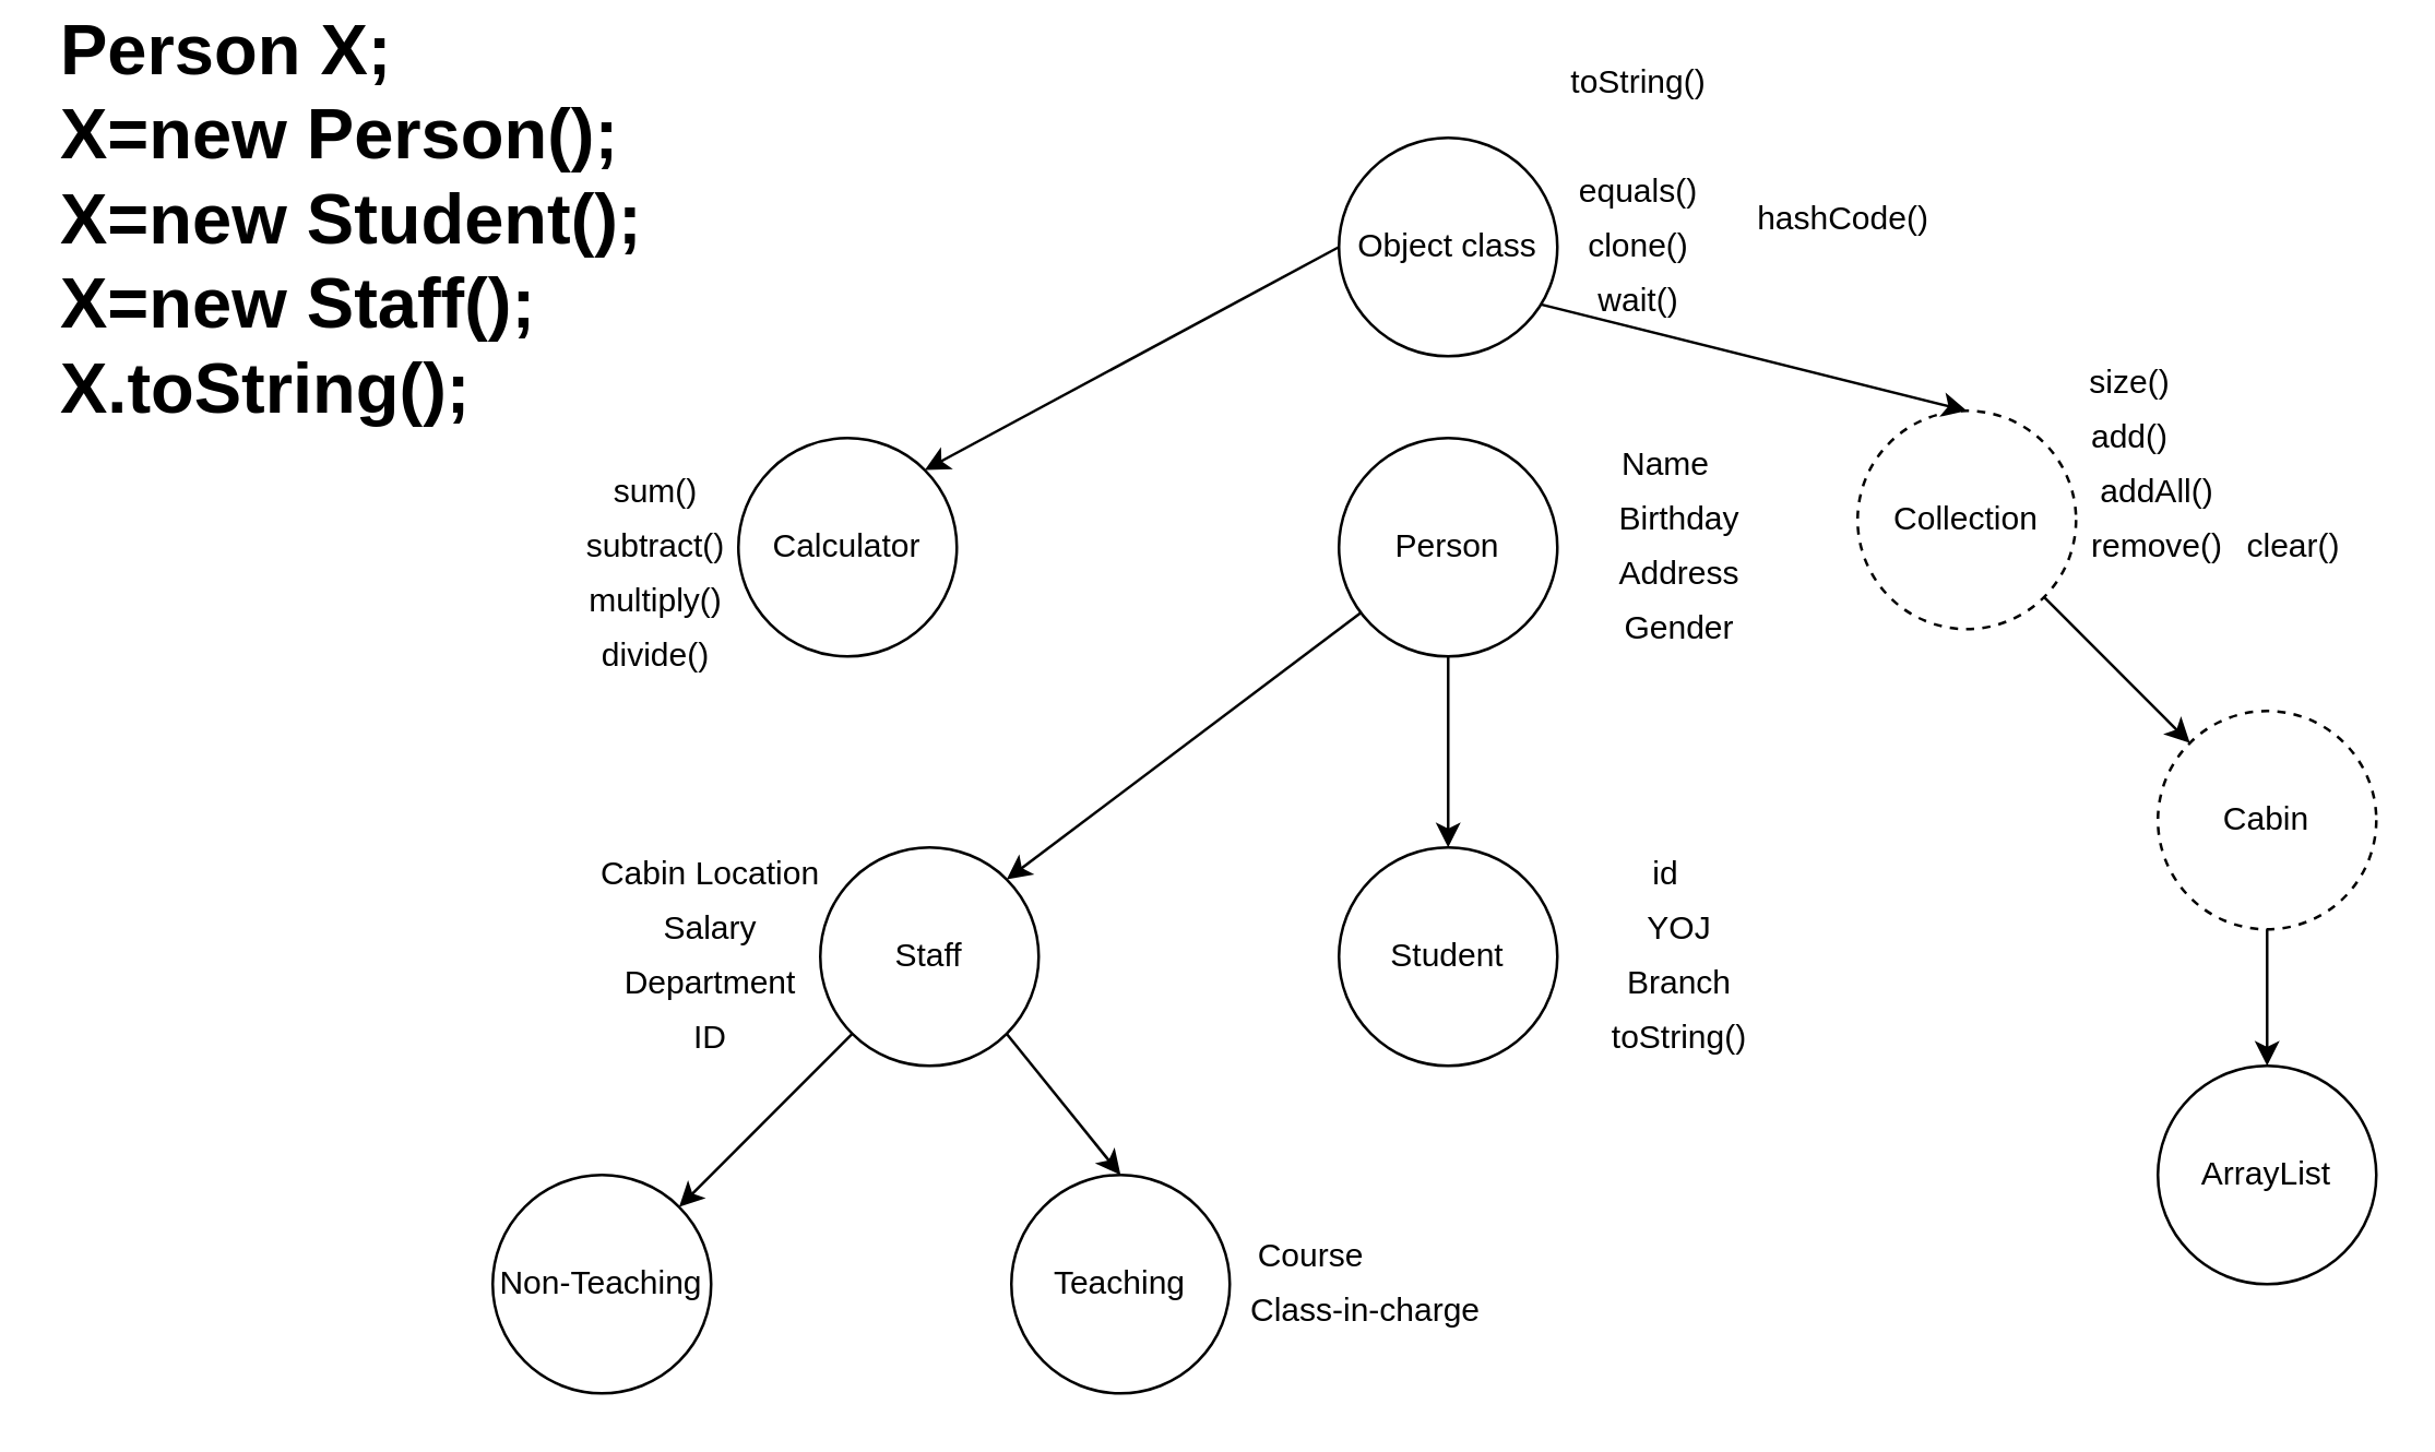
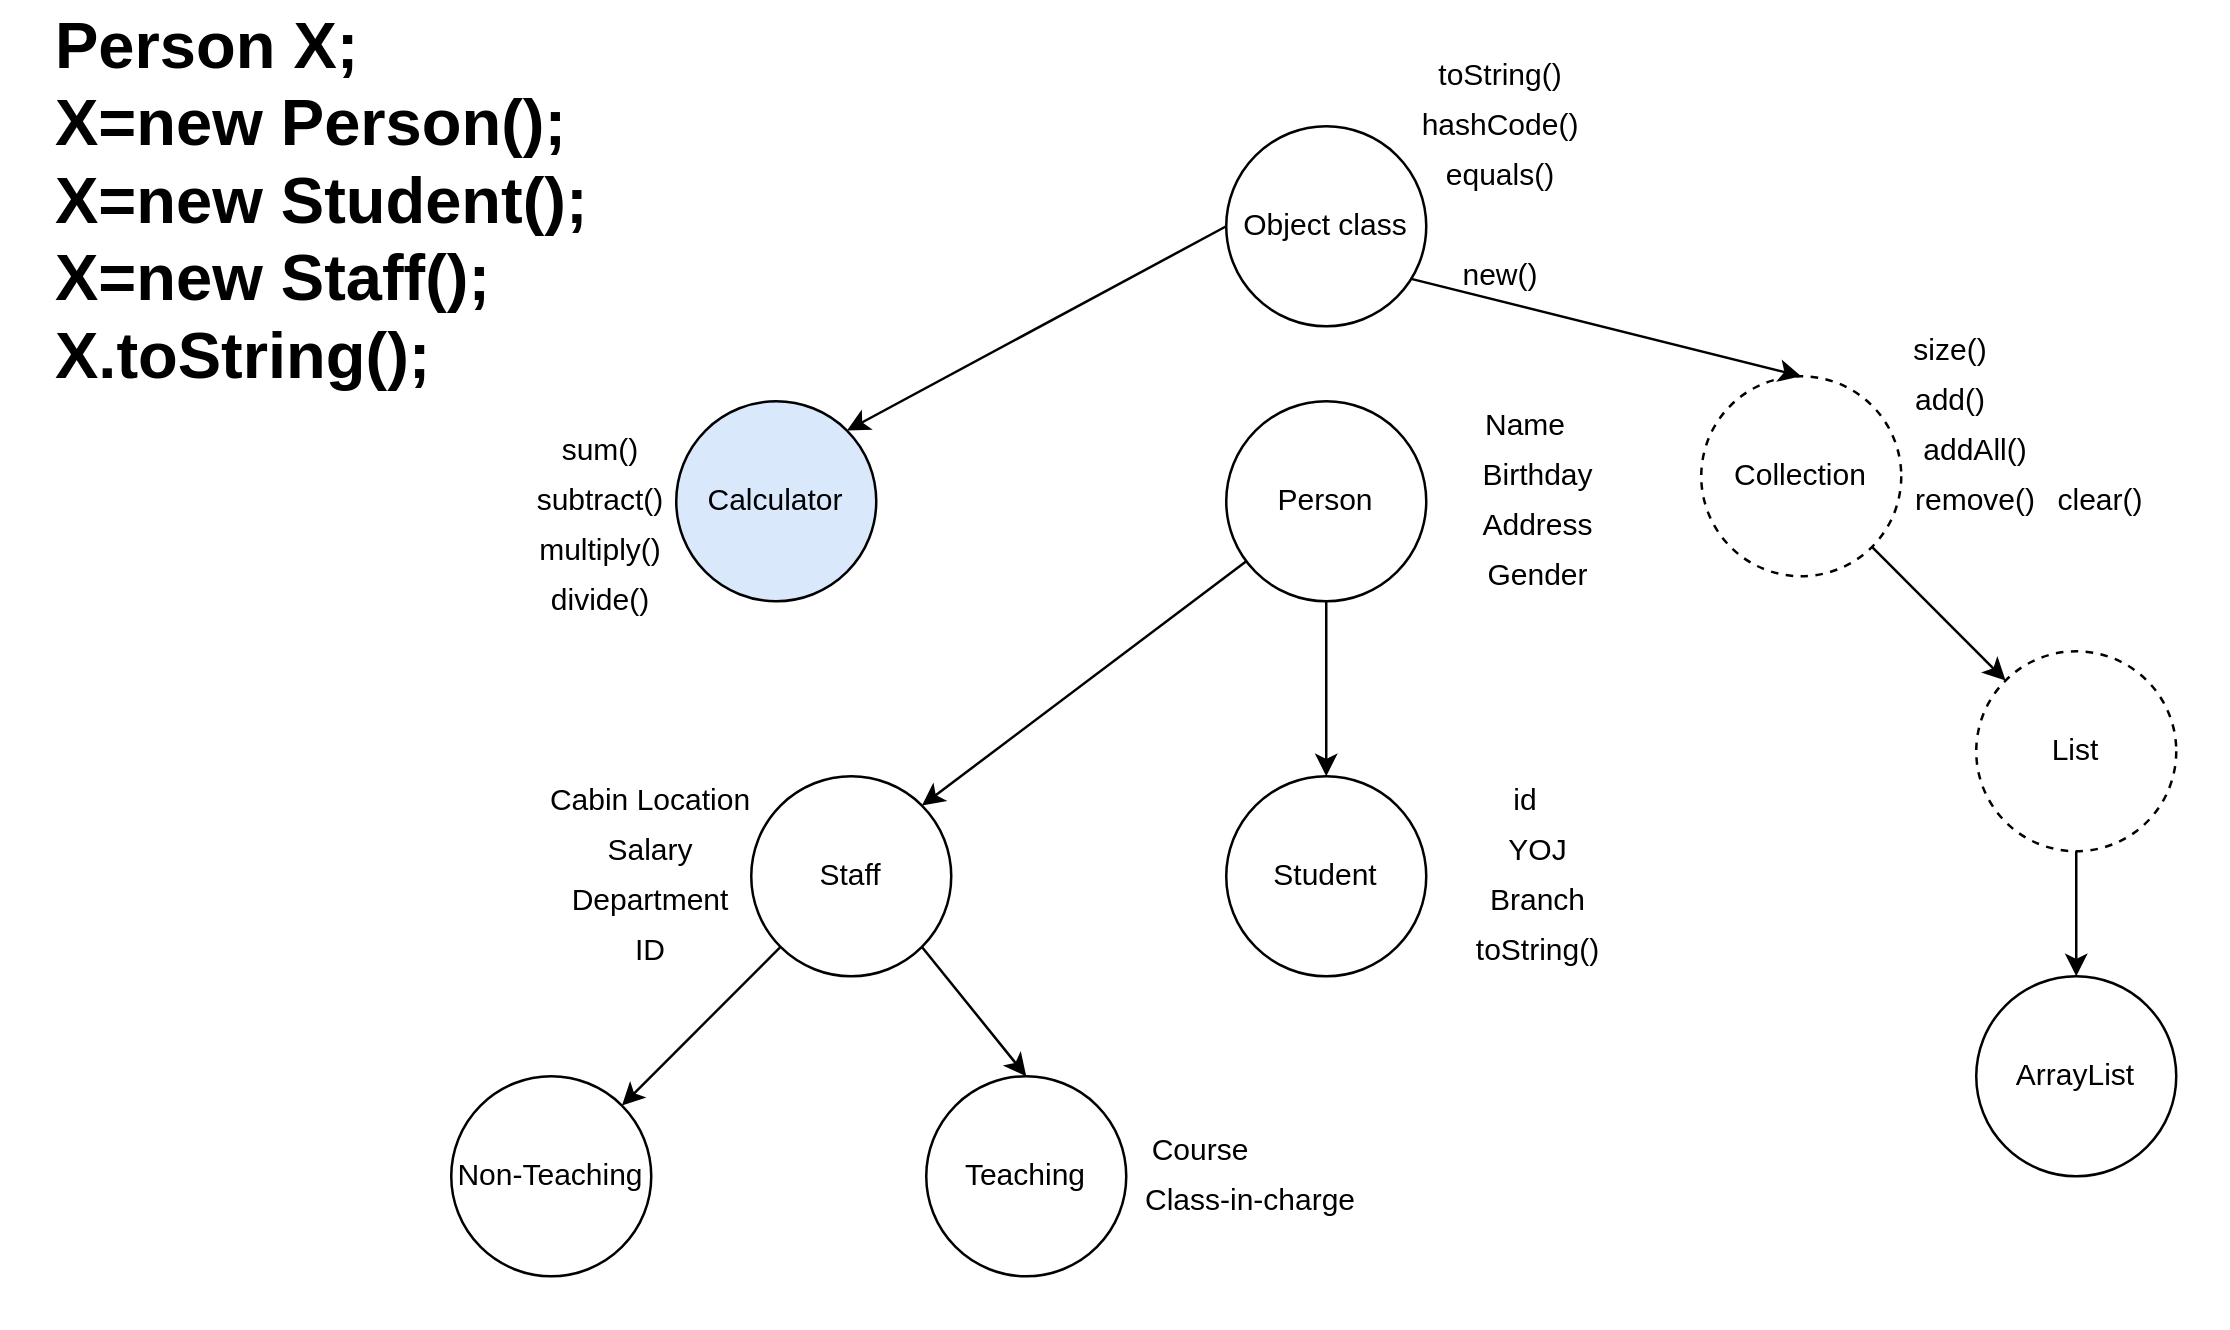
- <mxCell id="26" value="hashCode()" style="text;html=1;strokeColor=none;fillColor=none;align=center;verticalAlign=middle;whiteSpace=wrap;rounded=0;" parent="1" vertex="1"><mxGeometry x="655" y="70" width="40" height="20" as="geometry" /></mxCell>
+ <mxCell id="26" value="hashCode()" style="text;html=1;strokeColor=none;fillColor=none;align=center;verticalAlign=middle;whiteSpace=wrap;rounded=0;" parent="1" vertex="1"><mxGeometry x="580" y="40" width="40" height="20" as="geometry" /></mxCell>
- <mxCell id="28" value="clone()" style="text;html=1;strokeColor=none;fillColor=none;align=center;verticalAlign=middle;whiteSpace=wrap;rounded=0;" parent="1" vertex="1"><mxGeometry x="580" y="80" width="40" height="20" as="geometry" /></mxCell>
- <mxCell id="29" value="wait()" style="text;html=1;strokeColor=none;fillColor=none;align=center;verticalAlign=middle;whiteSpace=wrap;rounded=0;" parent="1" vertex="1"><mxGeometry x="580" y="100" width="40" height="20" as="geometry" /></mxCell>
+ <mxCell id="29" value="new()" style="text;html=1;strokeColor=none;fillColor=none;align=center;verticalAlign=middle;whiteSpace=wrap;rounded=0;" parent="1" vertex="1"><mxGeometry x="580" y="100" width="40" height="20" as="geometry" /></mxCell>
- <mxCell id="32" value="Calculator" style="ellipse;whiteSpace=wrap;html=1;aspect=fixed;" vertex="1" parent="1"><mxGeometry x="270" y="160" width="80" height="80" as="geometry" /></mxCell>
+ <mxCell id="32" value="Calculator" style="ellipse;whiteSpace=wrap;html=1;aspect=fixed;fillColor=#dae8fc;" vertex="1" parent="1"><mxGeometry x="270" y="160" width="80" height="80" as="geometry" /></mxCell>
- <mxCell id="42" value="Cabin" style="ellipse;whiteSpace=wrap;html=1;aspect=fixed;dashed=1;" vertex="1" parent="1"><mxGeometry x="790" y="260" width="80" height="80" as="geometry" /></mxCell>
+ <mxCell id="42" value="List" style="ellipse;whiteSpace=wrap;html=1;aspect=fixed;dashed=1;" vertex="1" parent="1"><mxGeometry x="790" y="260" width="80" height="80" as="geometry" /></mxCell>
